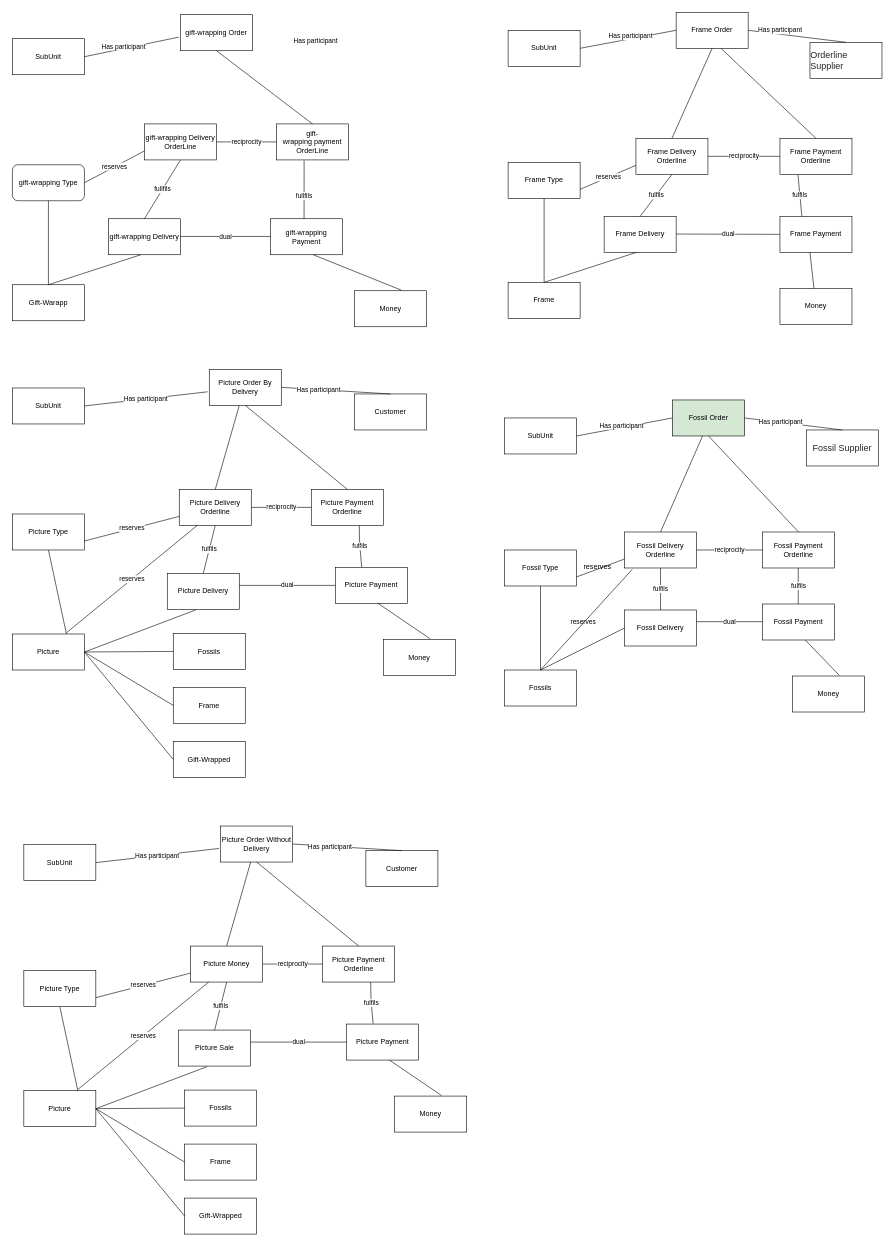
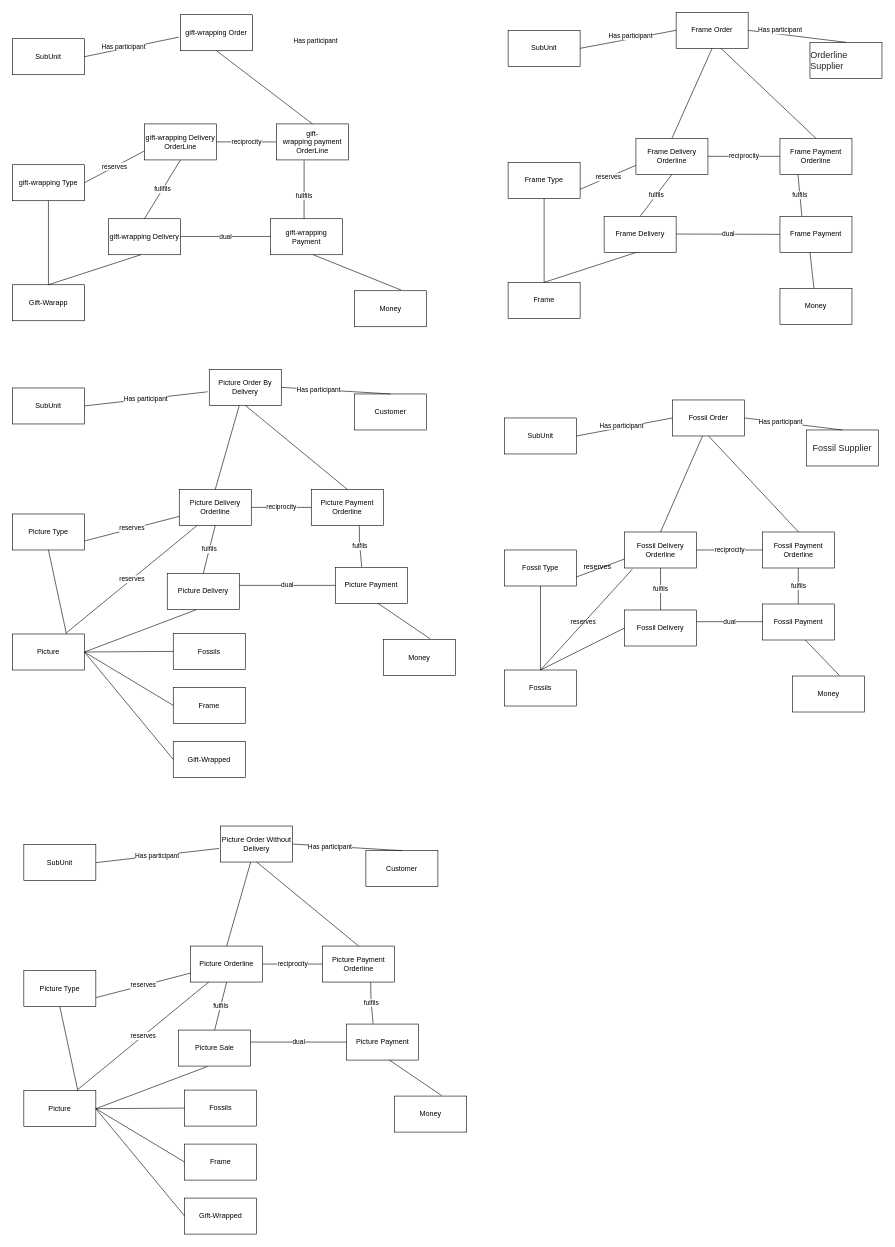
- <mxCell id="61" value="&lt;span&gt;gift-wrapping&amp;nbsp;Type&lt;/span&gt;" style="whiteSpace=wrap;html=1;rounded=1;" parent="1" vertex="1"><mxGeometry x="20" y="274" width="120" height="60" as="geometry" /></mxCell>
+ <mxCell id="61" value="&lt;span&gt;gift-wrapping&amp;nbsp;Type&lt;/span&gt;" style="rounded=0;whiteSpace=wrap;html=1;" parent="1" vertex="1"><mxGeometry x="20" y="274" width="120" height="60" as="geometry" /></mxCell>
- <mxCell id="26" value="&lt;div&gt;Fossil Order&lt;/div&gt;" style="rounded=0;whiteSpace=wrap;html=1;fillColor=#d5e8d4;" parent="1" vertex="1"><mxGeometry x="1120" y="666" width="120" height="60" as="geometry" /></mxCell>
+ <mxCell id="26" value="&lt;div&gt;Fossil Order&lt;/div&gt;" style="rounded=0;whiteSpace=wrap;html=1;" parent="1" vertex="1"><mxGeometry x="1120" y="666" width="120" height="60" as="geometry" /></mxCell>
- <mxCell id="108" value="Picture Money" style="rounded=0;whiteSpace=wrap;html=1;" vertex="1" parent="1"><mxGeometry x="317" y="1576" width="120" height="60" as="geometry" /></mxCell>
+ <mxCell id="108" value="Picture Orderline" style="rounded=0;whiteSpace=wrap;html=1;" vertex="1" parent="1"><mxGeometry x="317" y="1576" width="120" height="60" as="geometry" /></mxCell>
